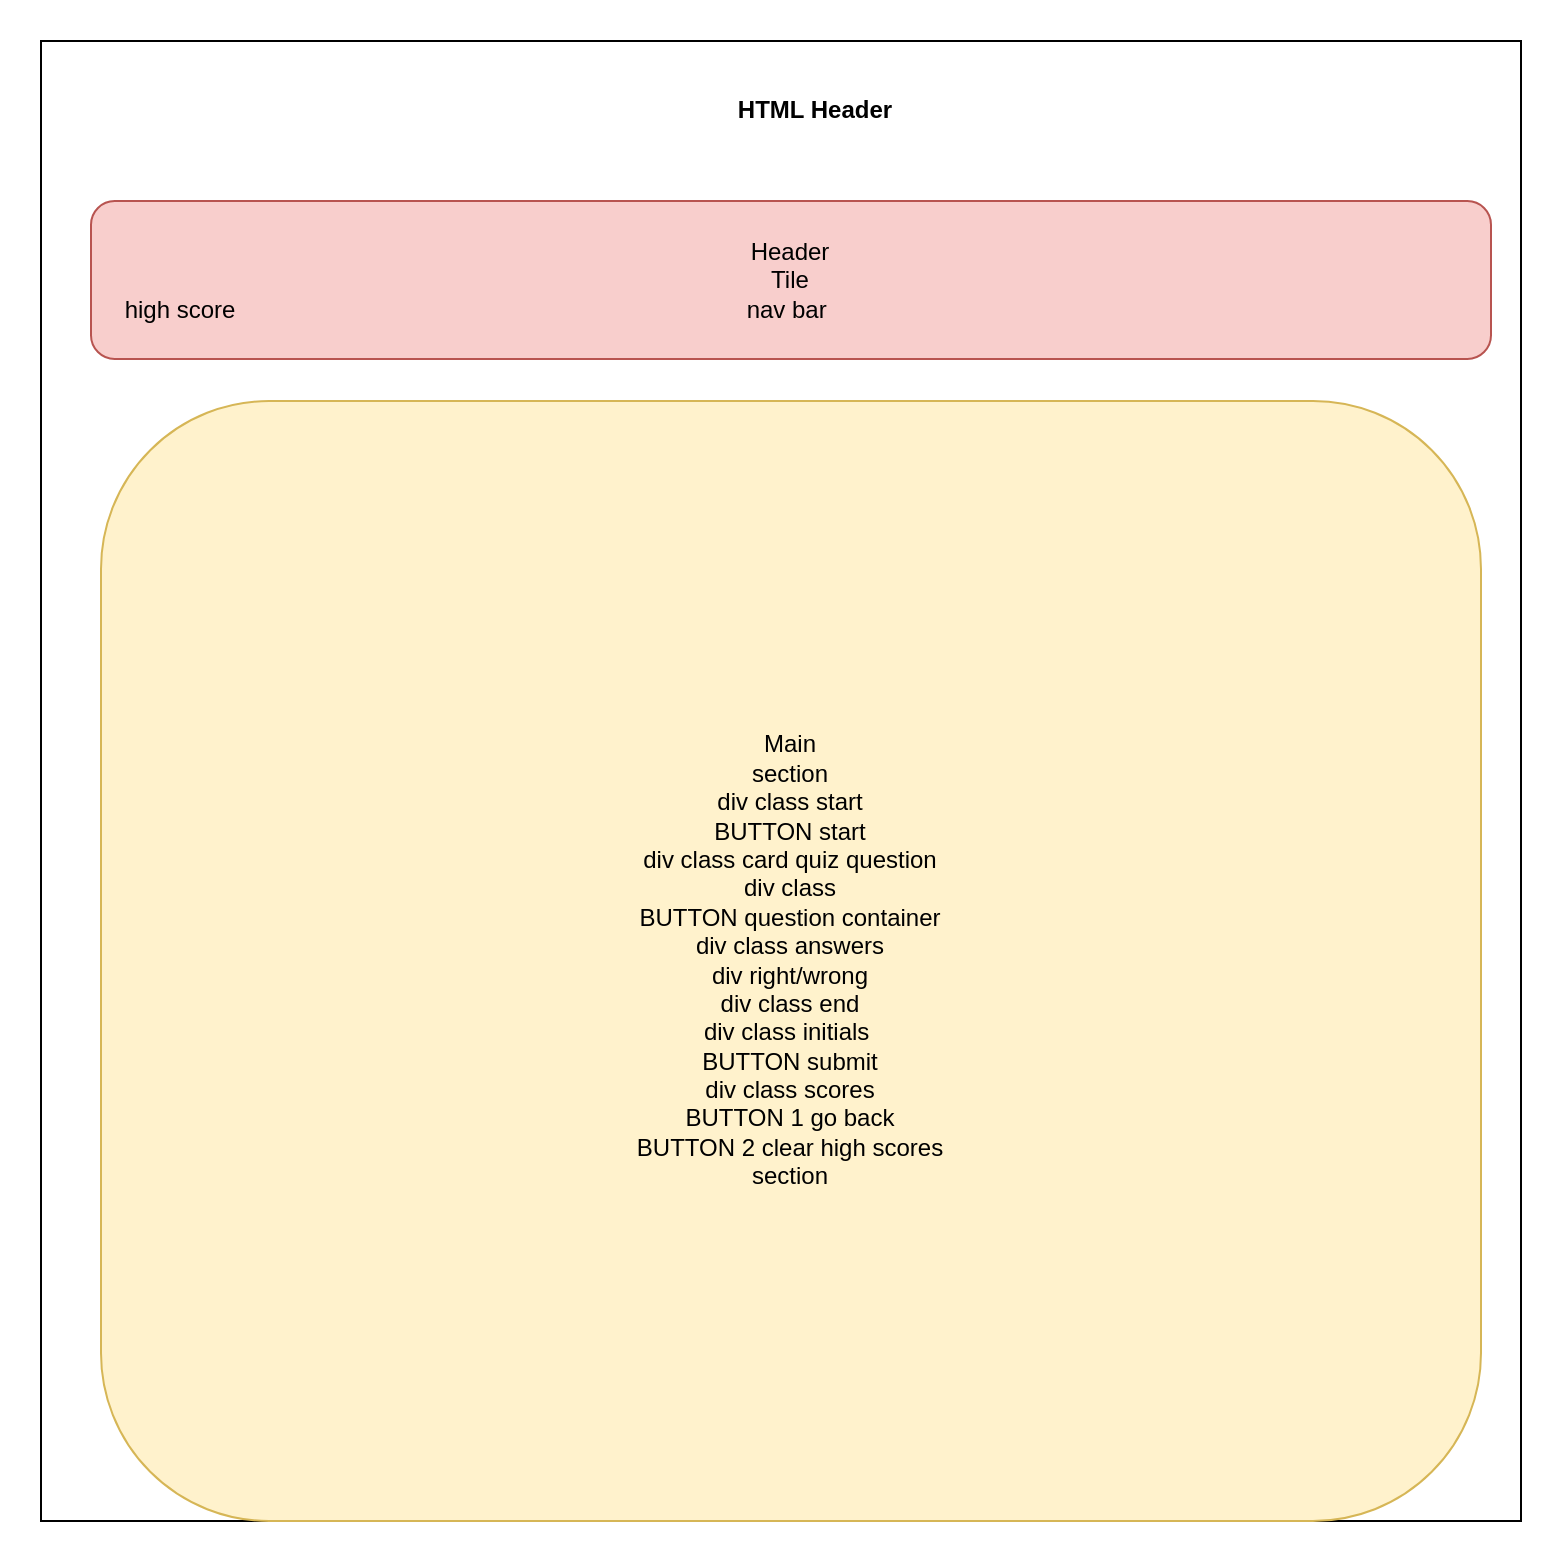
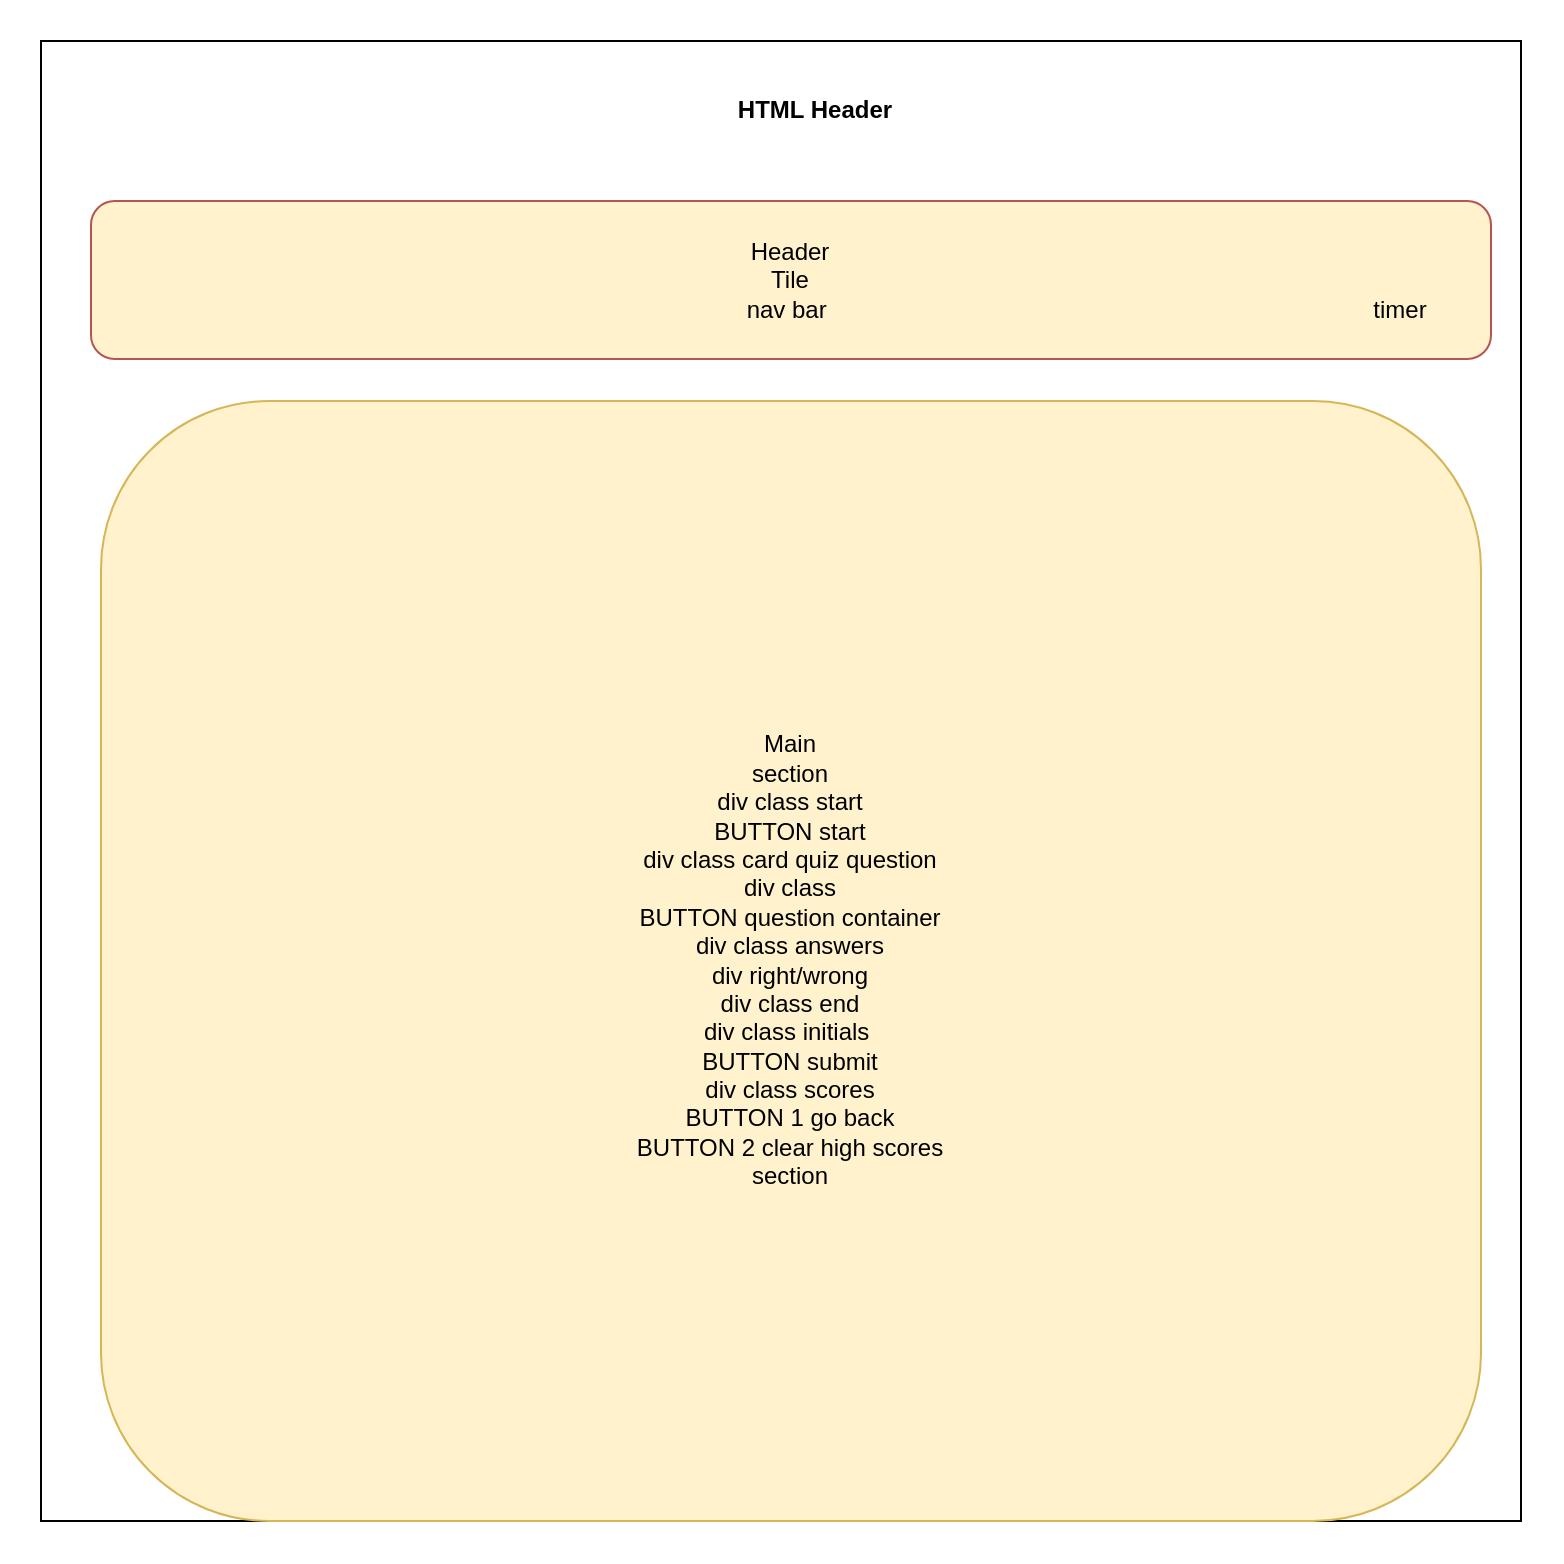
- <mxCell id="3" value="Header&lt;br&gt;Tile&lt;br&gt;nav bar&amp;nbsp;" style="rounded=1;whiteSpace=wrap;html=1;fillColor=#f8cecc;strokeColor=#b85450;" vertex="1" parent="1"><mxGeometry x="45" y="100" width="700" height="79" as="geometry" /></mxCell>
+ <mxCell id="3" value="Header&lt;br&gt;Tile&lt;br&gt;nav bar&amp;nbsp;" style="rounded=1;whiteSpace=wrap;html=1;fillColor=#fff2cc;strokeColor=#b85450;" vertex="1" parent="1"><mxGeometry x="45" y="100" width="700" height="79" as="geometry" /></mxCell>
- <mxCell id="5" value="high score" style="text;html=1;strokeColor=none;fillColor=none;align=center;verticalAlign=middle;whiteSpace=wrap;rounded=0;" vertex="1" parent="1"><mxGeometry x="60" y="140" width="60" height="30" as="geometry" /></mxCell>
+ <mxCell id="6" value="timer" style="text;html=1;strokeColor=none;fillColor=none;align=center;verticalAlign=middle;whiteSpace=wrap;rounded=0;" vertex="1" parent="1"><mxGeometry x="670" y="140" width="60" height="30" as="geometry" /></mxCell>
